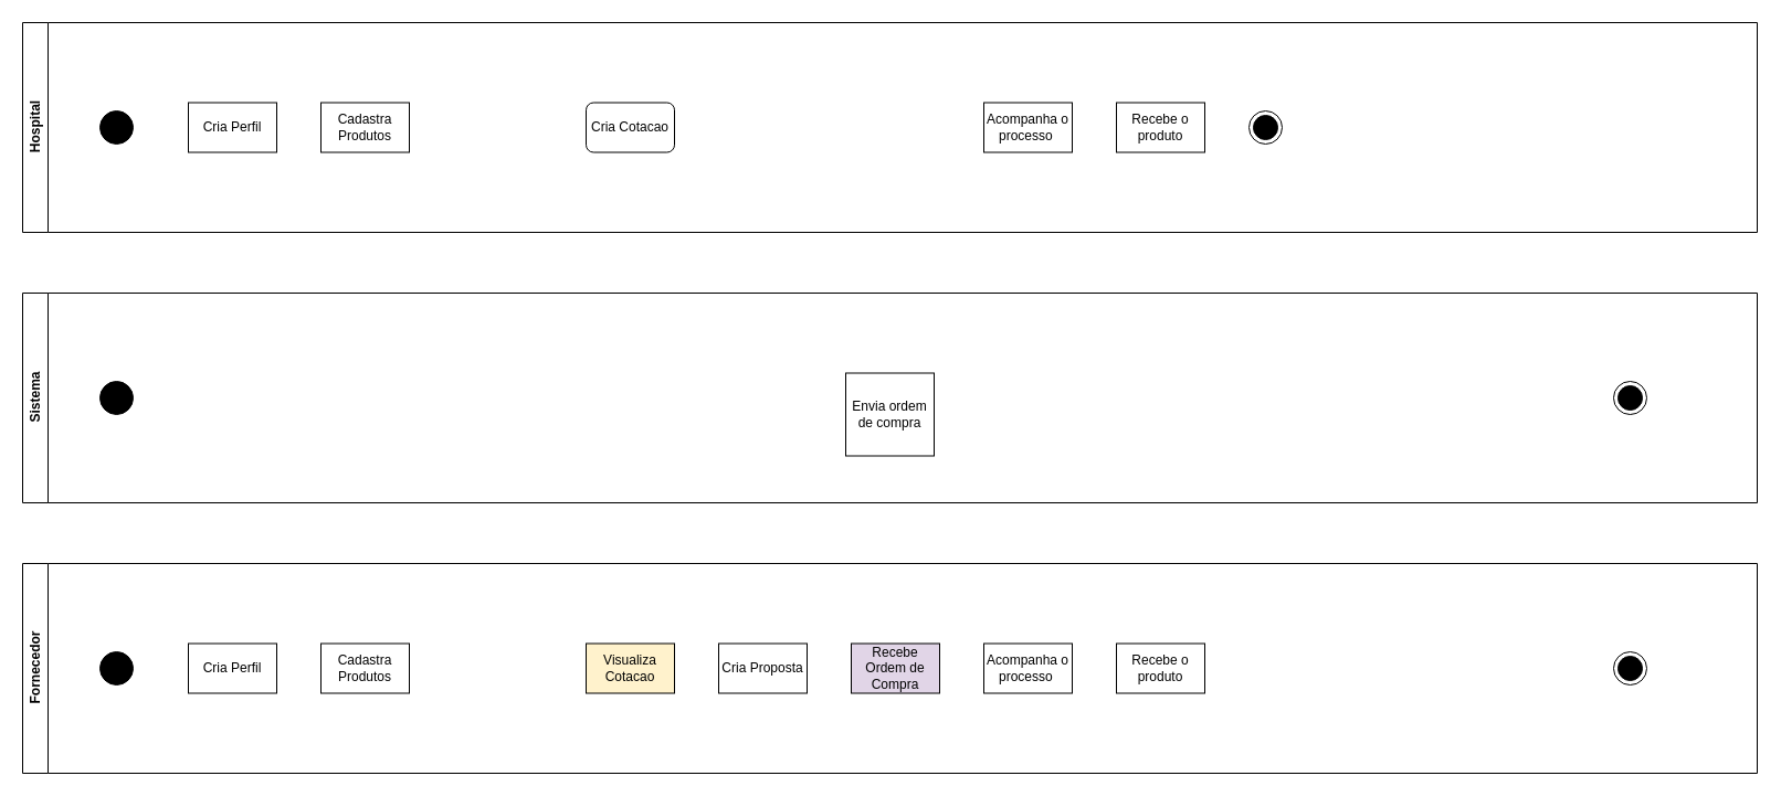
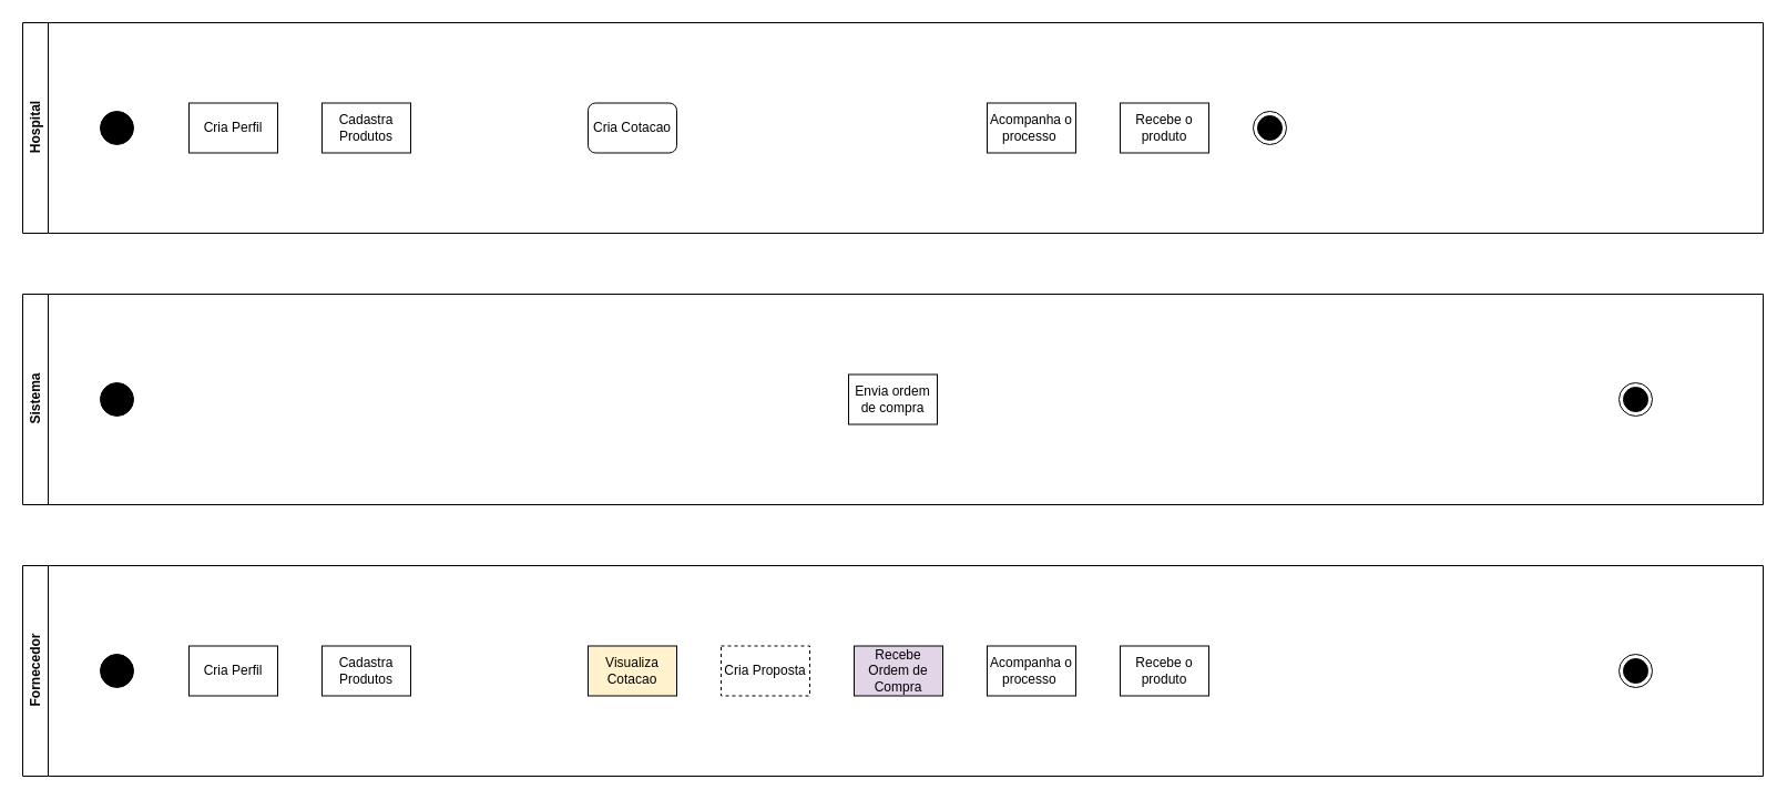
- <mxCell id="13" value="Envia ordem de compra" style="rounded=0;whiteSpace=wrap;html=1;" vertex="1" parent="10"><mxGeometry x="745" y="72.5" width="80" height="75" as="geometry" /></mxCell>
+ <mxCell id="13" value="Envia ordem de compra" style="rounded=0;whiteSpace=wrap;html=1;" vertex="1" parent="10"><mxGeometry x="745" y="72.5" width="80" height="45" as="geometry" /></mxCell>
- <mxCell id="20" value="Cria Proposta" style="rounded=0;whiteSpace=wrap;html=1;" vertex="1" parent="14"><mxGeometry x="630" y="72.5" width="80" height="45" as="geometry" /></mxCell>
+ <mxCell id="20" value="Cria Proposta" style="rounded=0;whiteSpace=wrap;html=1;dashed=1;" vertex="1" parent="14"><mxGeometry x="630" y="72.5" width="80" height="45" as="geometry" /></mxCell>
